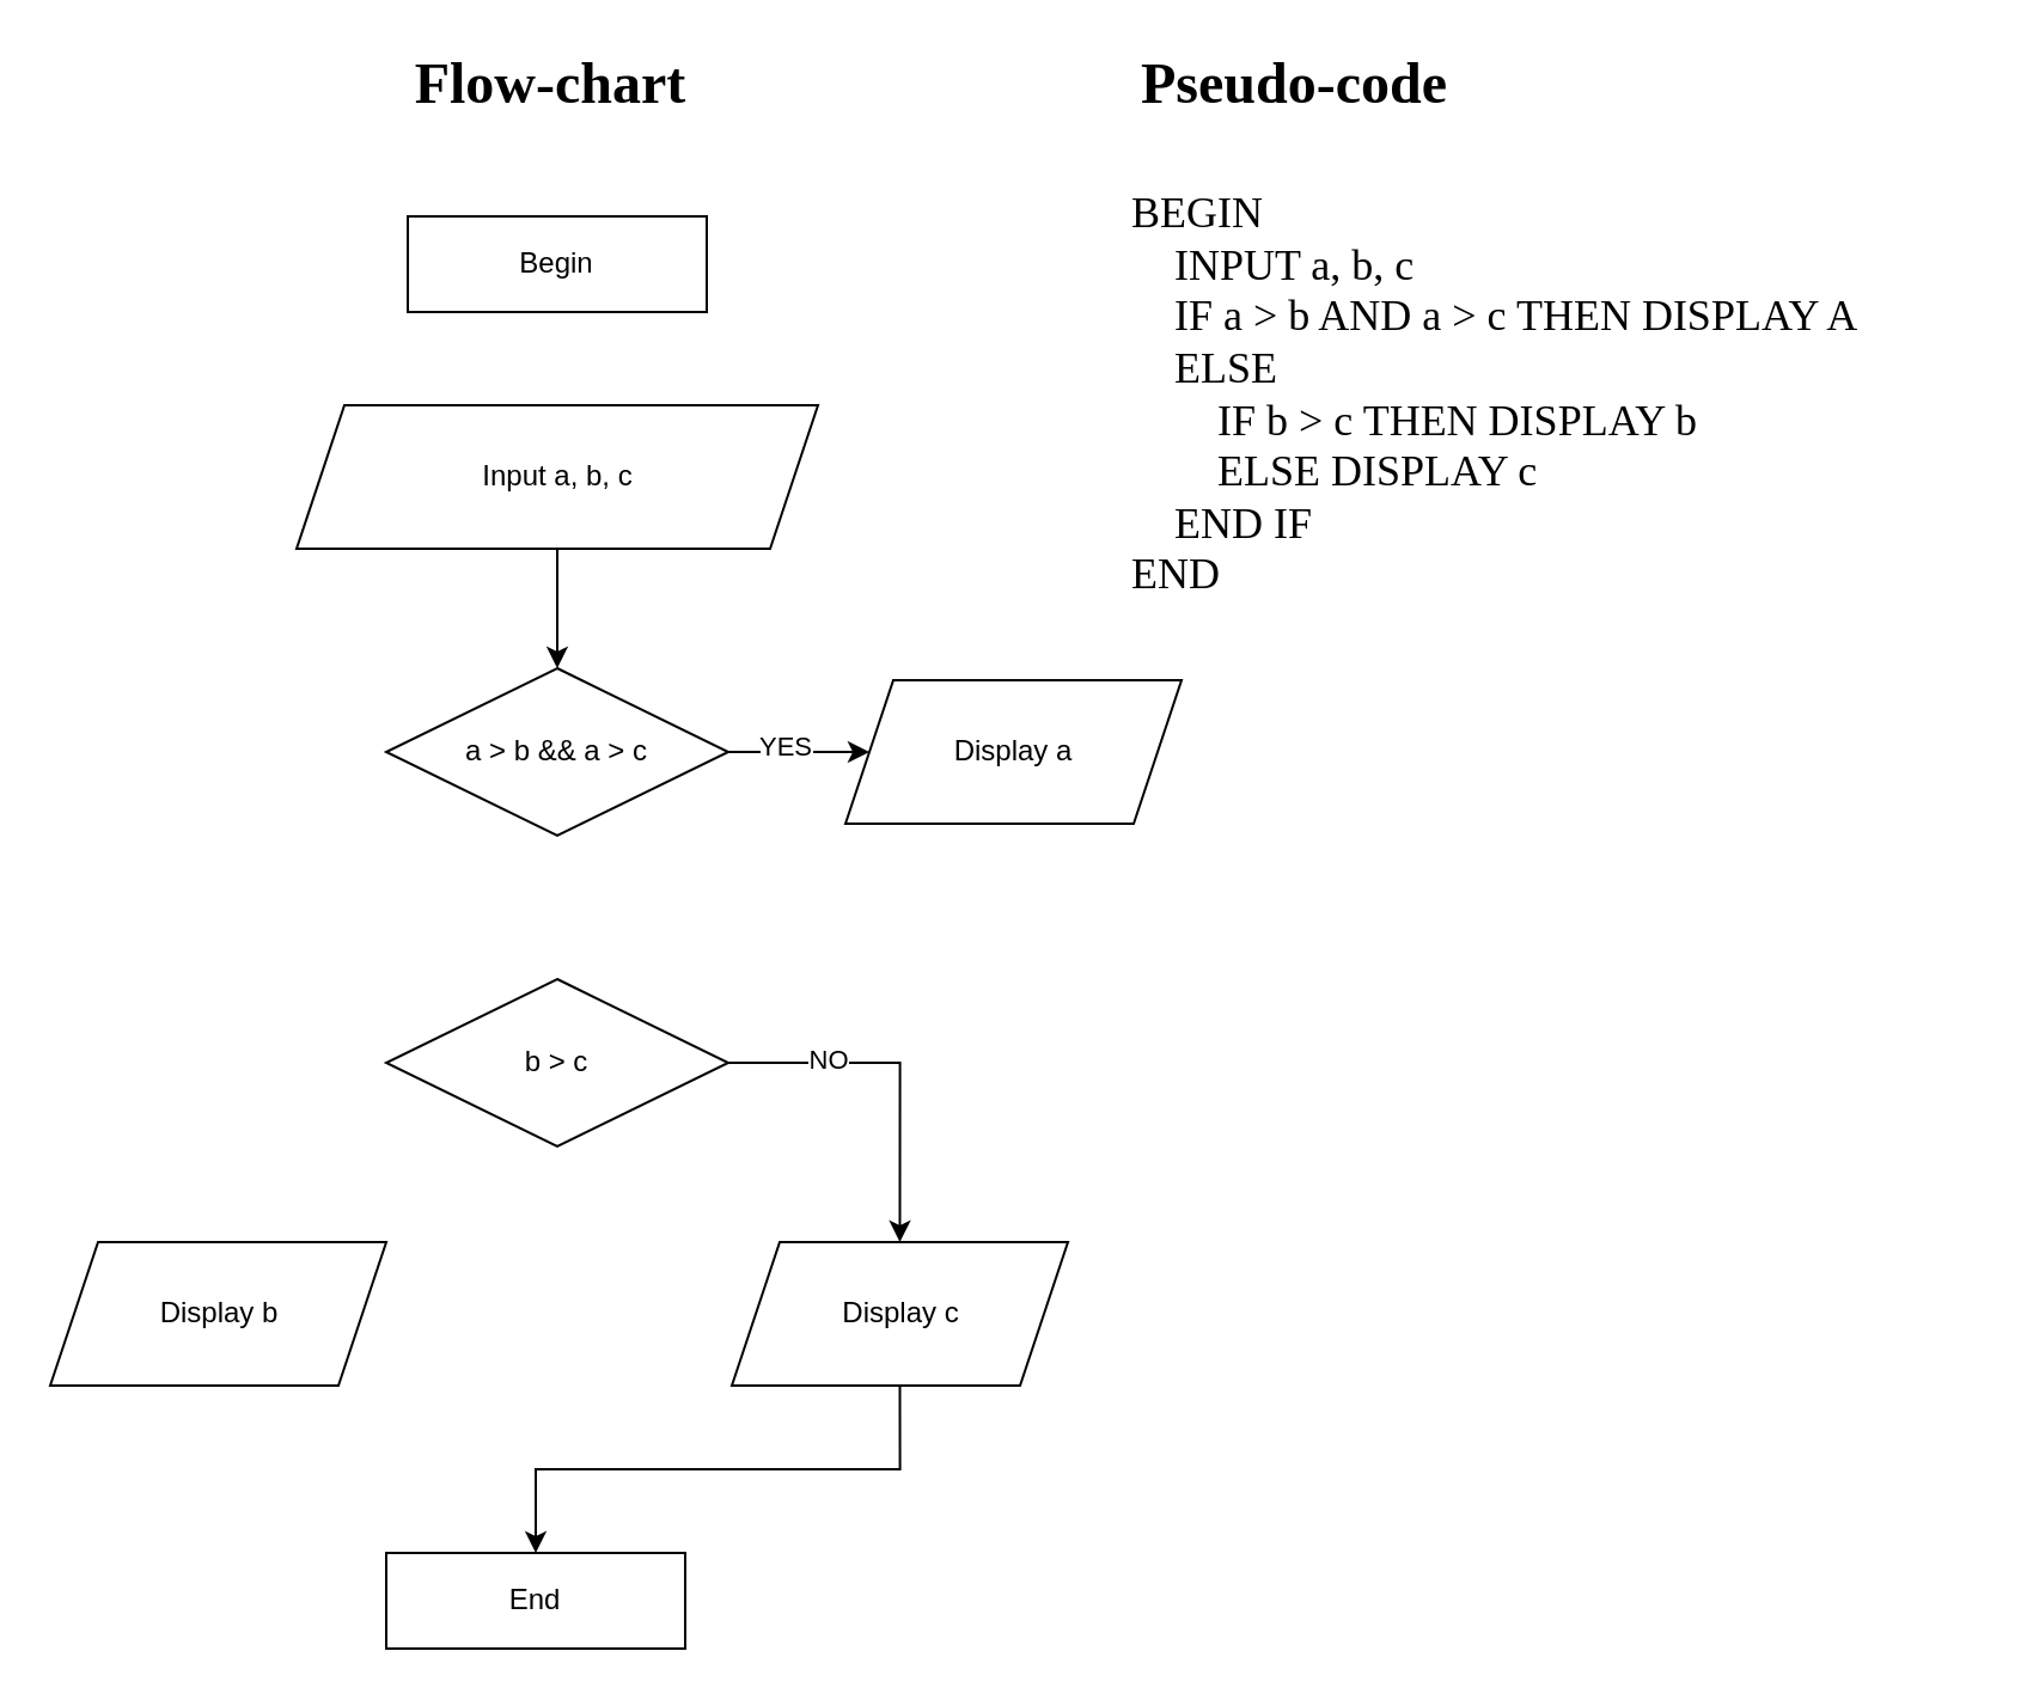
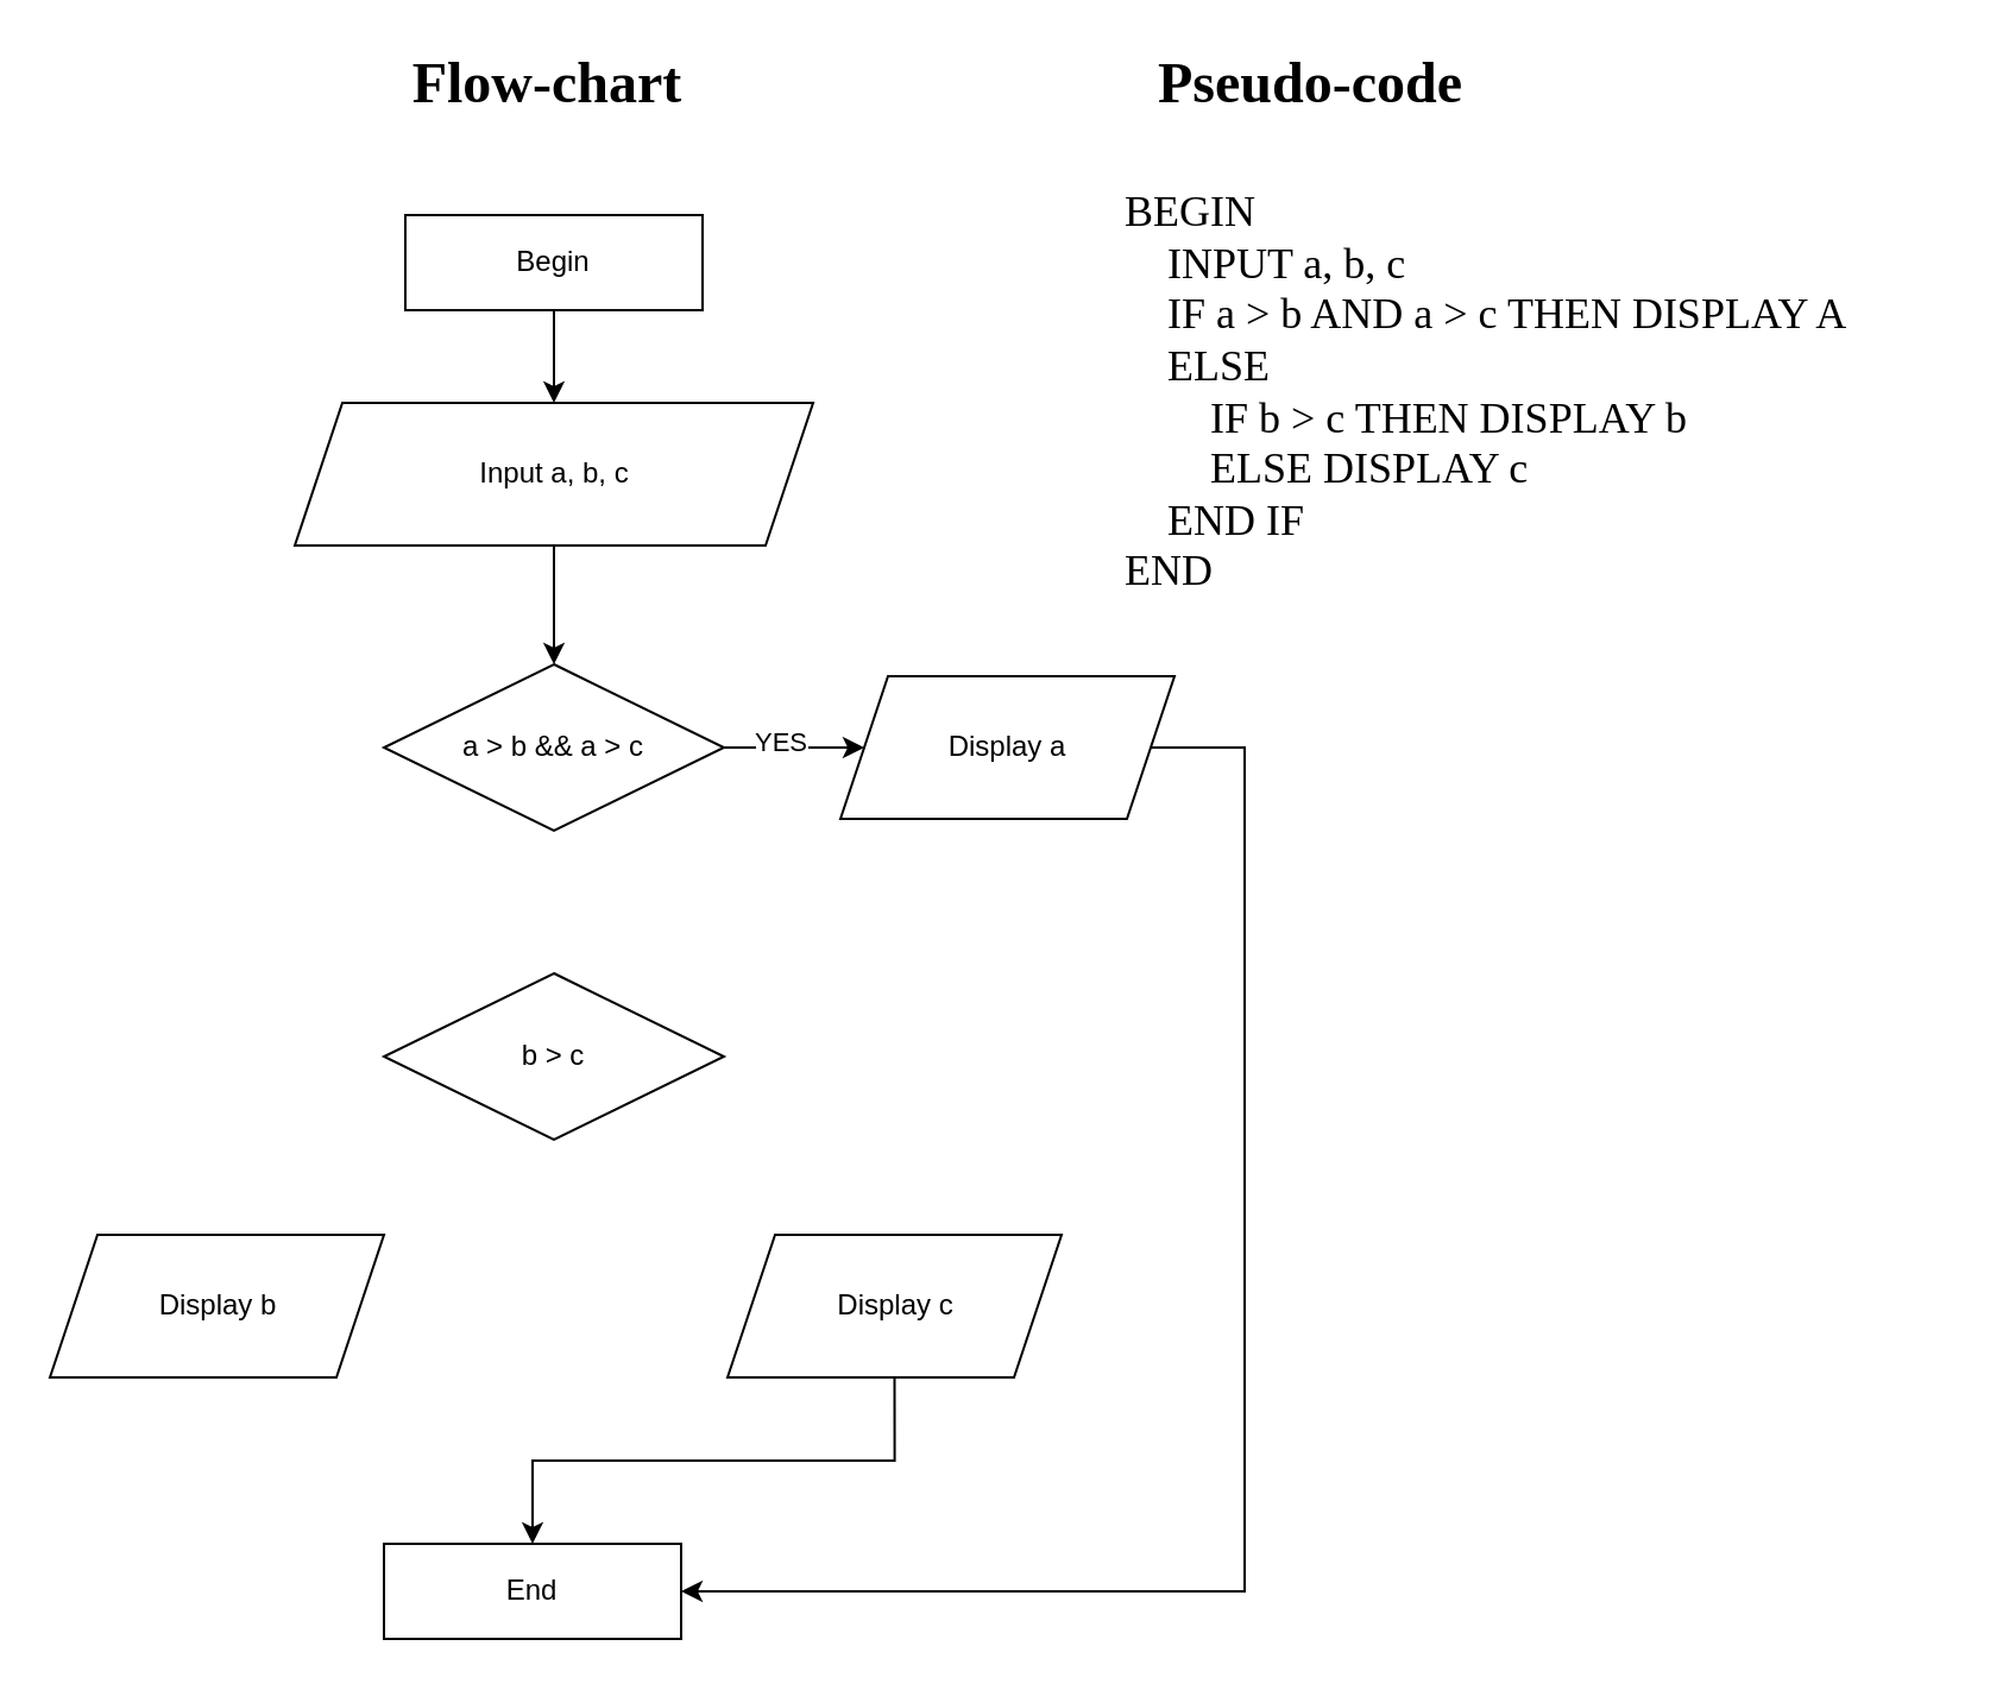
- <mxCell id="3" value="Pseudo-code" style="text;html=1;align=center;verticalAlign=middle;whiteSpace=wrap;rounded=0;fontStyle=1;fontFamily=Times New Roman;fontSize=24;labelPosition=center;verticalLabelPosition=middle;" vertex="1" parent="1"><mxGeometry x="446" y="20" width="190" height="30" as="geometry" /></mxCell>
+ <mxCell id="3" value="Pseudo-code" style="text;html=1;align=center;verticalAlign=middle;whiteSpace=wrap;rounded=0;fontStyle=1;fontFamily=Times New Roman;fontSize=24;labelPosition=center;verticalLabelPosition=middle;" vertex="1" parent="1"><mxGeometry x="456" y="20" width="190" height="30" as="geometry" /></mxCell>
+ <mxCell id="4" style="edgeStyle=orthogonalEdgeStyle;rounded=0;orthogonalLoop=1;jettySize=auto;html=1;exitX=0.5;exitY=1;exitDx=0;exitDy=0;entryX=0.5;entryY=0;entryDx=0;entryDy=0;" edge="1" parent="1" source="5" target="7"><mxGeometry relative="1" as="geometry" /></mxCell>
- <mxCell id="15" style="edgeStyle=orthogonalEdgeStyle;rounded=0;orthogonalLoop=1;jettySize=auto;html=1;exitX=1;exitY=0.5;exitDx=0;exitDy=0;entryX=0.5;entryY=0;entryDx=0;entryDy=0;" edge="1" parent="1" source="17" target="20"><mxGeometry relative="1" as="geometry" /></mxCell>
- <mxCell id="16" value="NO" style="edgeLabel;html=1;align=center;verticalAlign=middle;resizable=0;points=[];" connectable="0" vertex="1" parent="15"><mxGeometry x="-0.441" y="2" relative="1" as="geometry"><mxPoint as="offset" /></mxGeometry></mxCell>
+ <mxCell id="13" style="edgeStyle=orthogonalEdgeStyle;rounded=0;orthogonalLoop=1;jettySize=auto;html=1;exitX=1;exitY=0.5;exitDx=0;exitDy=0;entryX=1;entryY=0.5;entryDx=0;entryDy=0;" edge="1" parent="1" source="14" target="8"><mxGeometry relative="1" as="geometry"><Array as="points"><mxPoint x="523" y="314" /><mxPoint x="523" y="669" /></Array></mxGeometry></mxCell>
